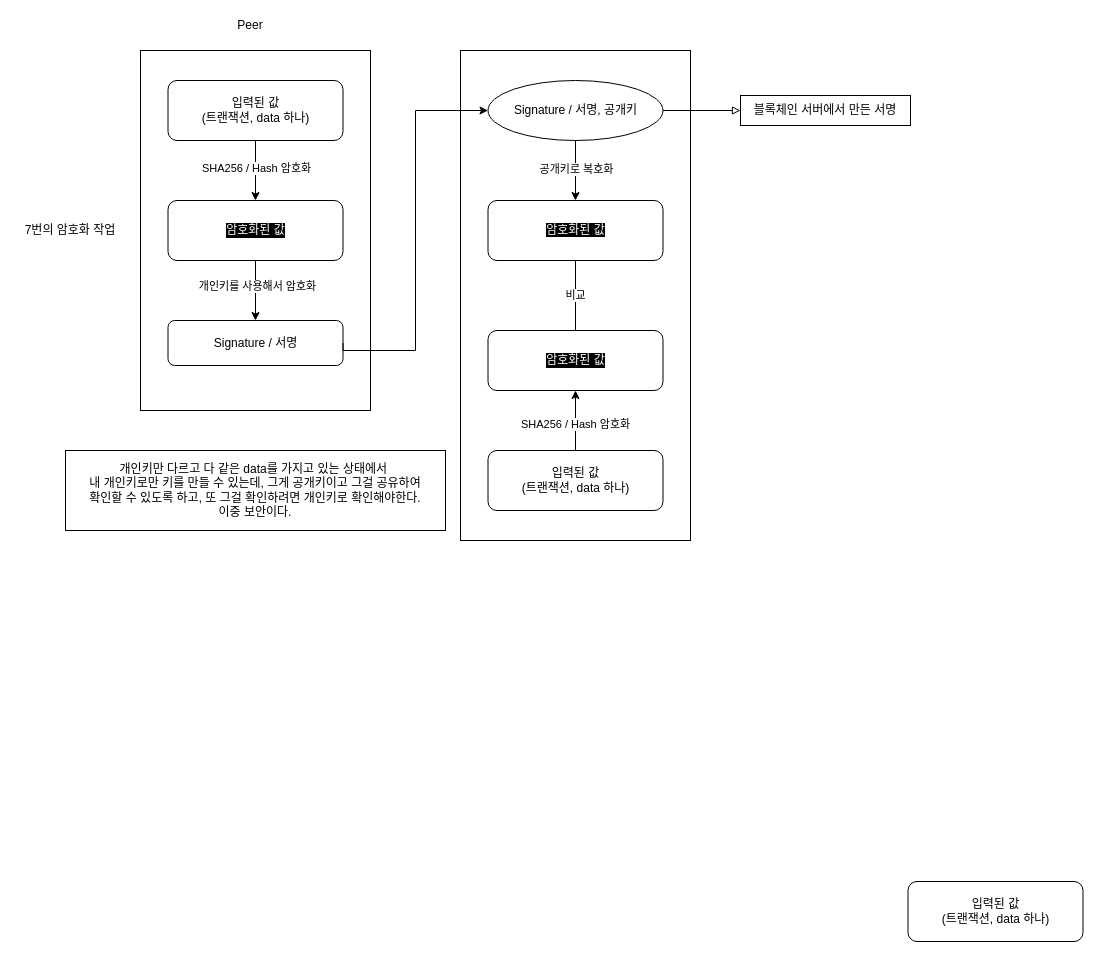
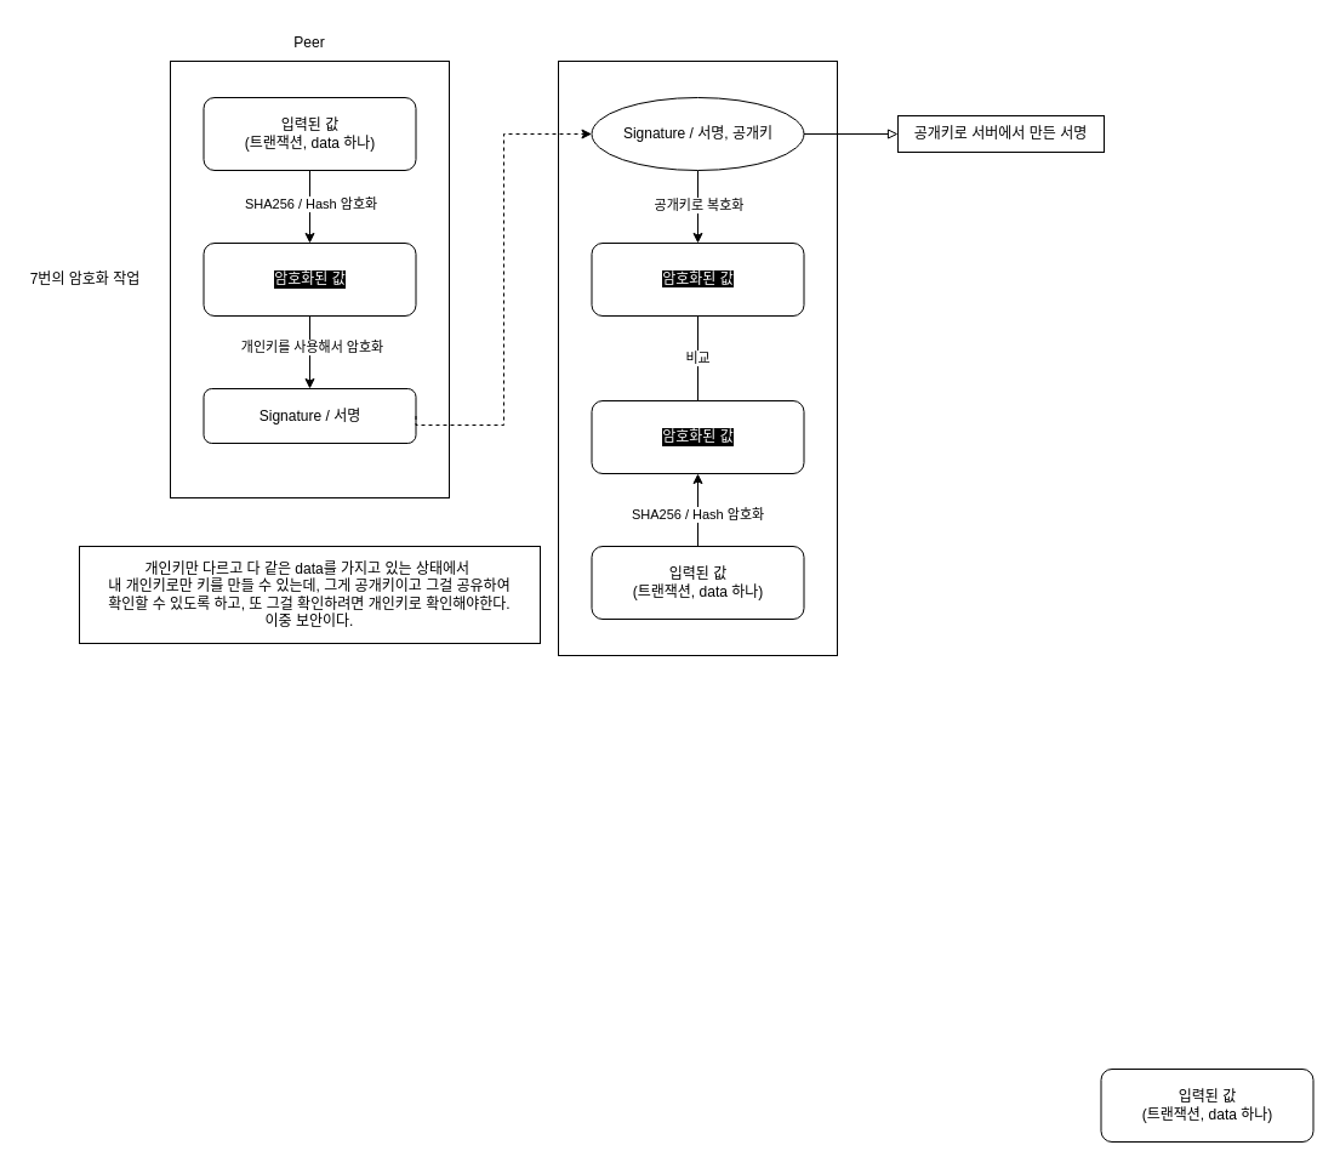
- <mxCell id="3" value="Peer" style="text;html=1;strokeColor=none;fillColor=none;align=center;verticalAlign=middle;whiteSpace=wrap;rounded=0;" vertex="1" parent="1"><mxGeometry x="220" y="10" width="60" height="30" as="geometry" /></mxCell>
+ <mxCell id="3" value="Peer" style="text;html=1;strokeColor=none;fillColor=none;align=center;verticalAlign=middle;whiteSpace=wrap;rounded=0;" vertex="1" parent="1"><mxGeometry x="225" y="20" width="60" height="30" as="geometry" /></mxCell>
- <mxCell id="26" value="&lt;font color=&quot;#000000&quot;&gt;블록체인 서버에서 만든 서명&lt;/font&gt;" style="text;html=1;strokeColor=default;fillColor=none;align=center;verticalAlign=middle;whiteSpace=wrap;rounded=0;labelBackgroundColor=none;fontColor=#FFFFFF;" vertex="1" parent="1"><mxGeometry x="740" y="95" width="170" height="30" as="geometry" /></mxCell>
+ <mxCell id="26" value="&lt;font color=&quot;#000000&quot;&gt;공개키로 서버에서 만든 서명&lt;/font&gt;" style="text;html=1;strokeColor=default;fillColor=none;align=center;verticalAlign=middle;whiteSpace=wrap;rounded=0;labelBackgroundColor=none;fontColor=#FFFFFF;" vertex="1" parent="1"><mxGeometry x="740" y="95" width="170" height="30" as="geometry" /></mxCell>
- <mxCell id="24" style="edgeStyle=orthogonalEdgeStyle;rounded=0;orthogonalLoop=1;jettySize=auto;html=1;exitX=1;exitY=0.5;exitDx=0;exitDy=0;entryX=0;entryY=0.5;entryDx=0;entryDy=0;" edge="1" parent="1" source="10" target="16"><mxGeometry relative="1" as="geometry"><Array as="points"><mxPoint x="415" y="350" /><mxPoint x="415" y="110" /></Array></mxGeometry></mxCell>
+ <mxCell id="24" style="edgeStyle=orthogonalEdgeStyle;rounded=0;orthogonalLoop=1;jettySize=auto;html=1;exitX=1;exitY=0.5;exitDx=0;exitDy=0;entryX=0;entryY=0.5;entryDx=0;entryDy=0;dashed=1;" edge="1" parent="1" source="10" target="16"><mxGeometry relative="1" as="geometry"><Array as="points"><mxPoint x="415" y="350" /><mxPoint x="415" y="110" /></Array></mxGeometry></mxCell>
